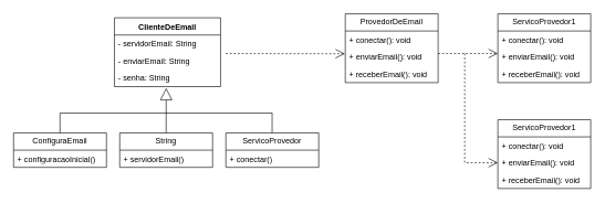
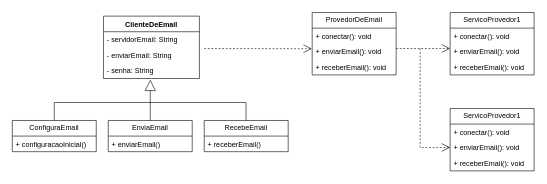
- <mxCell id="8" value="String" style="swimlane;fontStyle=0;childLayout=stackLayout;horizontal=1;startSize=26;fillColor=none;horizontalStack=0;resizeParent=1;resizeParentMax=0;resizeLast=0;collapsible=1;marginBottom=0;whiteSpace=wrap;html=1;" vertex="1" parent="1"><mxGeometry x="180" y="200" width="140" height="52" as="geometry" /></mxCell>
+ <mxCell id="8" value="EnviaEmail" style="swimlane;fontStyle=0;childLayout=stackLayout;horizontal=1;startSize=26;fillColor=none;horizontalStack=0;resizeParent=1;resizeParentMax=0;resizeLast=0;collapsible=1;marginBottom=0;whiteSpace=wrap;html=1;" vertex="1" parent="1"><mxGeometry x="180" y="200" width="140" height="52" as="geometry" /></mxCell>
- <mxCell id="10" value="ServicoProvedor" style="swimlane;fontStyle=0;childLayout=stackLayout;horizontal=1;startSize=26;fillColor=none;horizontalStack=0;resizeParent=1;resizeParentMax=0;resizeLast=0;collapsible=1;marginBottom=0;whiteSpace=wrap;html=1;" vertex="1" parent="1"><mxGeometry x="340" y="200" width="140" height="52" as="geometry" /></mxCell>
+ <mxCell id="10" value="RecebeEmail" style="swimlane;fontStyle=0;childLayout=stackLayout;horizontal=1;startSize=26;fillColor=none;horizontalStack=0;resizeParent=1;resizeParentMax=0;resizeLast=0;collapsible=1;marginBottom=0;whiteSpace=wrap;html=1;" vertex="1" parent="1"><mxGeometry x="340" y="200" width="140" height="52" as="geometry" /></mxCell>
- <mxCell id="9" value="+ servidorEmail()" style="text;strokeColor=none;fillColor=none;align=left;verticalAlign=top;spacingLeft=4;spacingRight=4;overflow=hidden;rotatable=0;points=[[0,0.5],[1,0.5]];portConstraint=eastwest;whiteSpace=wrap;html=1;" vertex="1" parent="8"><mxGeometry y="26" width="140" height="26" as="geometry" /></mxCell>
+ <mxCell id="9" value="+ enviarEmail()" style="text;strokeColor=none;fillColor=none;align=left;verticalAlign=top;spacingLeft=4;spacingRight=4;overflow=hidden;rotatable=0;points=[[0,0.5],[1,0.5]];portConstraint=eastwest;whiteSpace=wrap;html=1;" vertex="1" parent="8"><mxGeometry y="26" width="140" height="26" as="geometry" /></mxCell>
- <mxCell id="11" value="+ conectar()" style="text;strokeColor=none;fillColor=none;align=left;verticalAlign=top;spacingLeft=4;spacingRight=4;overflow=hidden;rotatable=0;points=[[0,0.5],[1,0.5]];portConstraint=eastwest;whiteSpace=wrap;html=1;" vertex="1" parent="10"><mxGeometry y="26" width="140" height="26" as="geometry" /></mxCell>
+ <mxCell id="11" value="+ receberEmail()" style="text;strokeColor=none;fillColor=none;align=left;verticalAlign=top;spacingLeft=4;spacingRight=4;overflow=hidden;rotatable=0;points=[[0,0.5],[1,0.5]];portConstraint=eastwest;whiteSpace=wrap;html=1;" vertex="1" parent="10"><mxGeometry y="26" width="140" height="26" as="geometry" /></mxCell>
